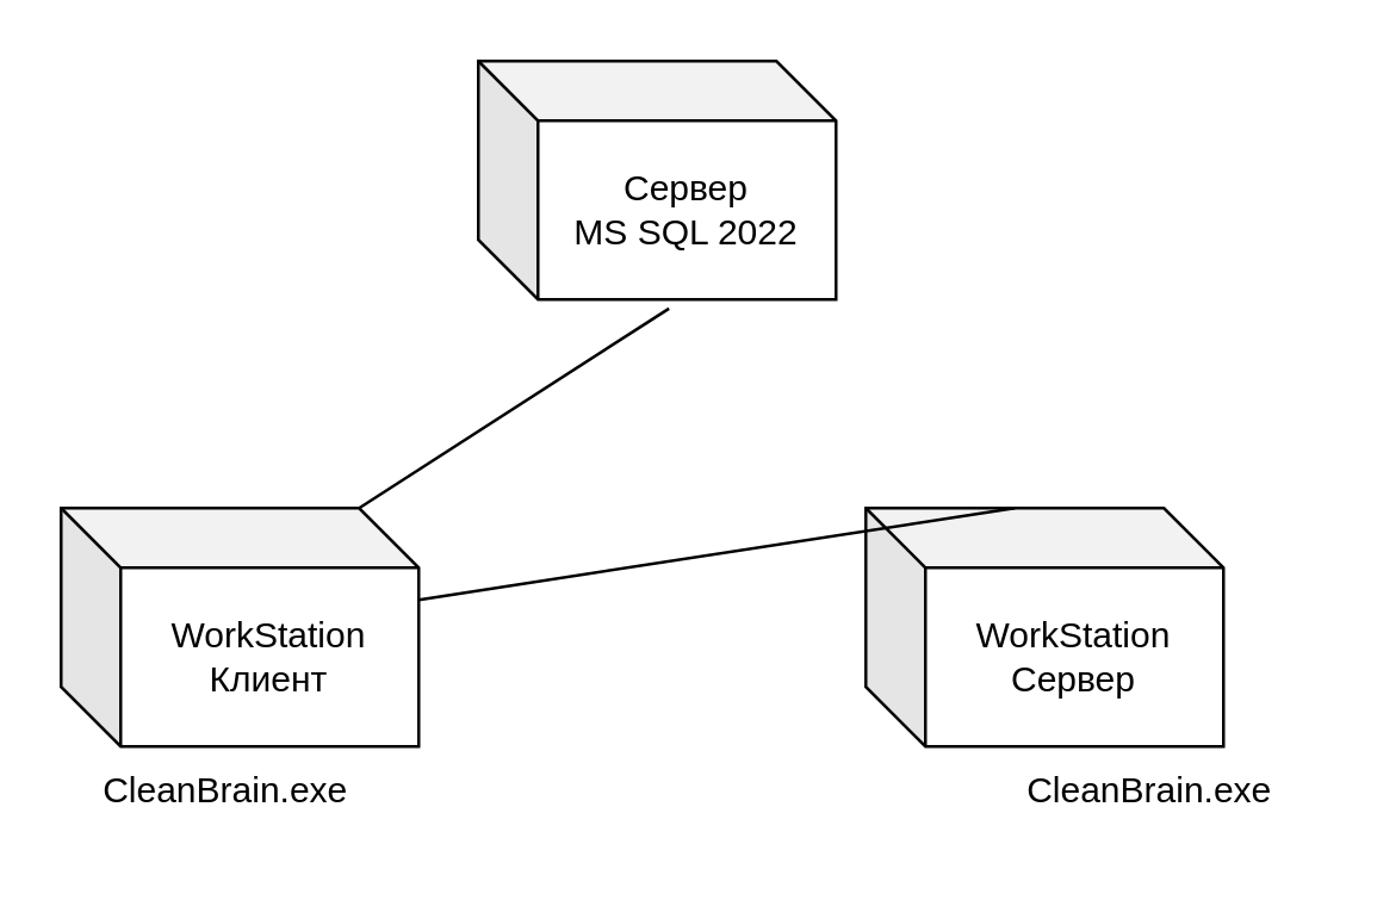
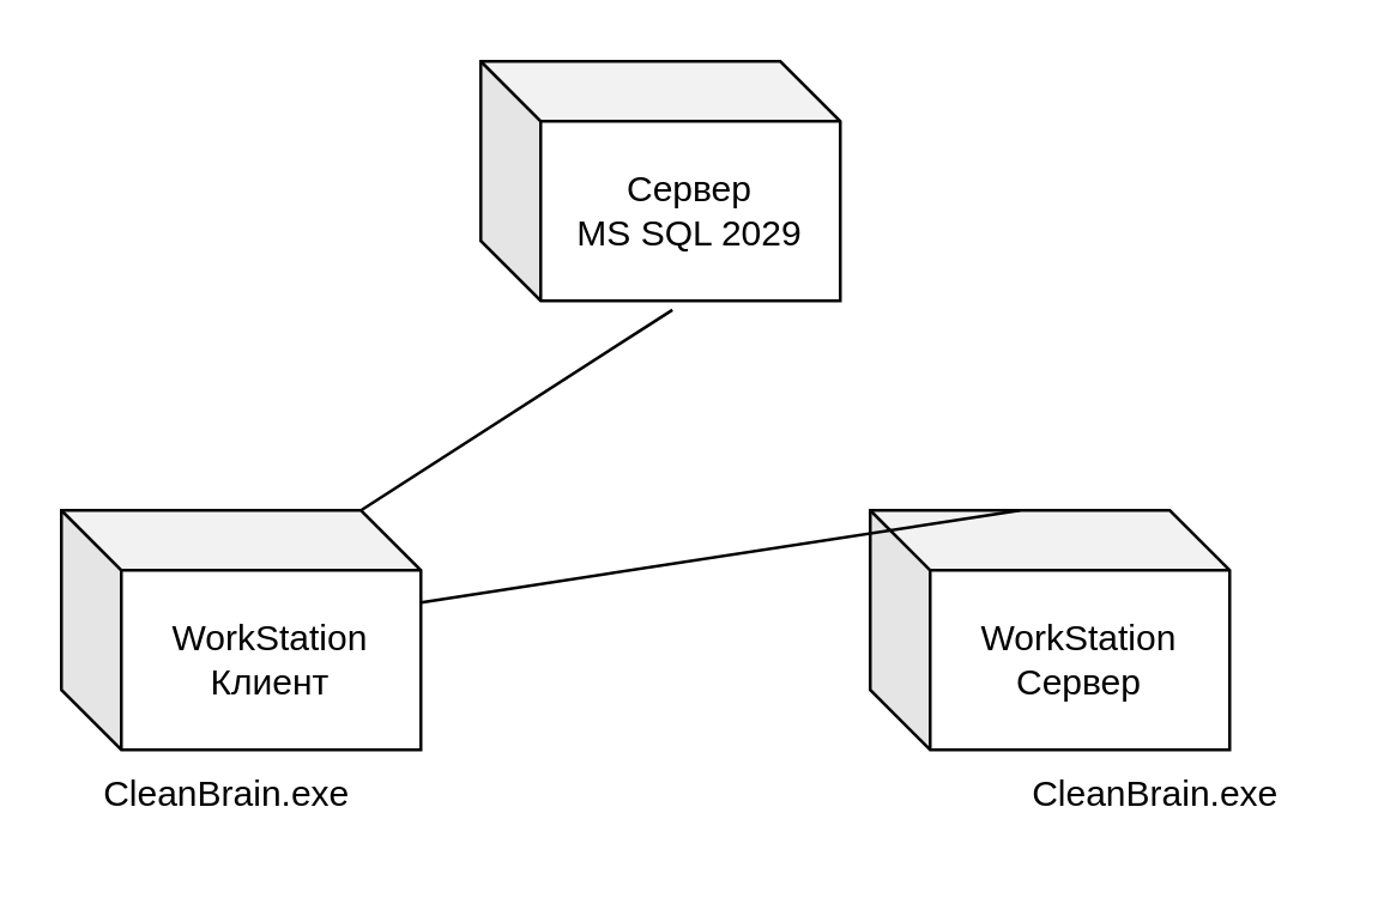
- <mxCell id="2" value="Сервер&lt;br&gt;MS SQL 2022" style="shape=cube;whiteSpace=wrap;html=1;boundedLbl=1;backgroundOutline=1;darkOpacity=0.05;darkOpacity2=0.1;" vertex="1" parent="1"><mxGeometry x="160" y="20" width="120" height="80" as="geometry" /></mxCell>
+ <mxCell id="2" value="Сервер&lt;br&gt;MS SQL 2029" style="shape=cube;whiteSpace=wrap;html=1;boundedLbl=1;backgroundOutline=1;darkOpacity=0.05;darkOpacity2=0.1;" vertex="1" parent="1"><mxGeometry x="160" y="20" width="120" height="80" as="geometry" /></mxCell>
